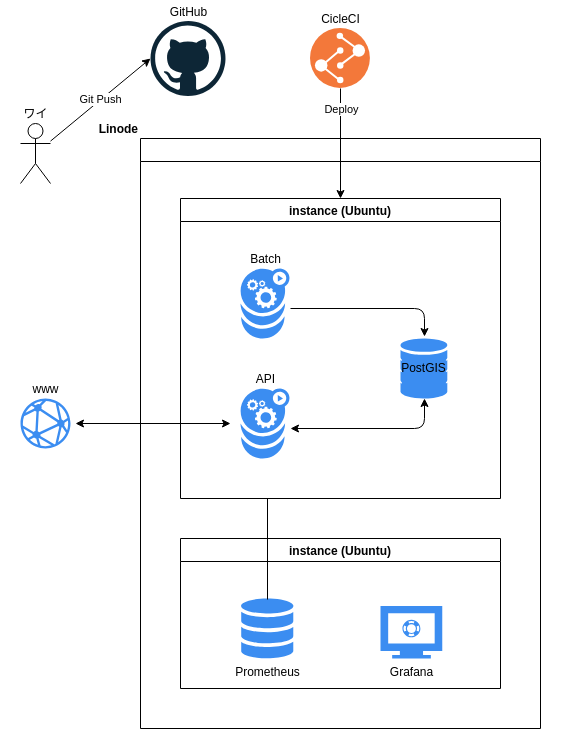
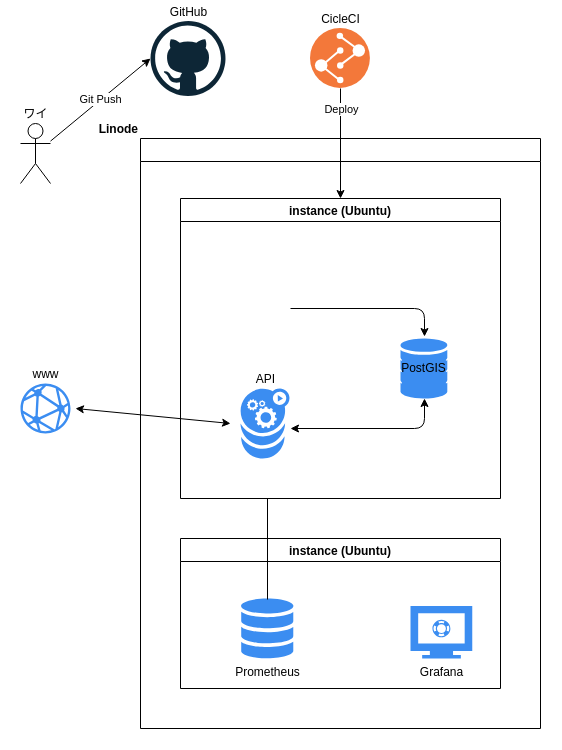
- <mxCell id="7" value="Batch" style="sketch=0;html=1;aspect=fixed;strokeColor=none;shadow=0;align=center;verticalAlign=bottom;fillColor=#3B8DF1;shape=mxgraph.gcp2.service;fontColor=#000000;labelPosition=center;verticalLabelPosition=top;" vertex="1" parent="3"><mxGeometry x="60" y="70" width="49" height="70" as="geometry" /></mxCell>
- <mxCell id="19" value="www" style="sketch=0;html=1;aspect=fixed;strokeColor=none;shadow=0;align=center;verticalAlign=bottom;fillColor=#3B8DF1;shape=mxgraph.gcp2.network;fontColor=#000000;labelPosition=center;verticalLabelPosition=top;" vertex="1" parent="1"><mxGeometry x="20" y="398" width="50" height="50" as="geometry" /></mxCell>
+ <mxCell id="19" value="www" style="sketch=0;html=1;aspect=fixed;strokeColor=none;shadow=0;align=center;verticalAlign=bottom;fillColor=#3B8DF1;shape=mxgraph.gcp2.network;fontColor=#000000;labelPosition=center;verticalLabelPosition=top;" vertex="1" parent="1"><mxGeometry x="20" y="383" width="50" height="50" as="geometry" /></mxCell>
- <mxCell id="10" value="Grafana" style="sketch=0;html=1;aspect=fixed;strokeColor=none;shadow=0;align=center;verticalAlign=top;fillColor=#3B8DF1;shape=mxgraph.gcp2.monitor;fontColor=#000000;labelPosition=center;verticalLabelPosition=bottom;" vertex="1" parent="9"><mxGeometry x="200" y="67.5" width="61.76" height="52.5" as="geometry" /></mxCell>
+ <mxCell id="10" value="Grafana" style="sketch=0;html=1;aspect=fixed;strokeColor=none;shadow=0;align=center;verticalAlign=top;fillColor=#3B8DF1;shape=mxgraph.gcp2.monitor;fontColor=#000000;labelPosition=center;verticalLabelPosition=bottom;" vertex="1" parent="9"><mxGeometry x="230" y="67.5" width="61.76" height="52.5" as="geometry" /></mxCell>
